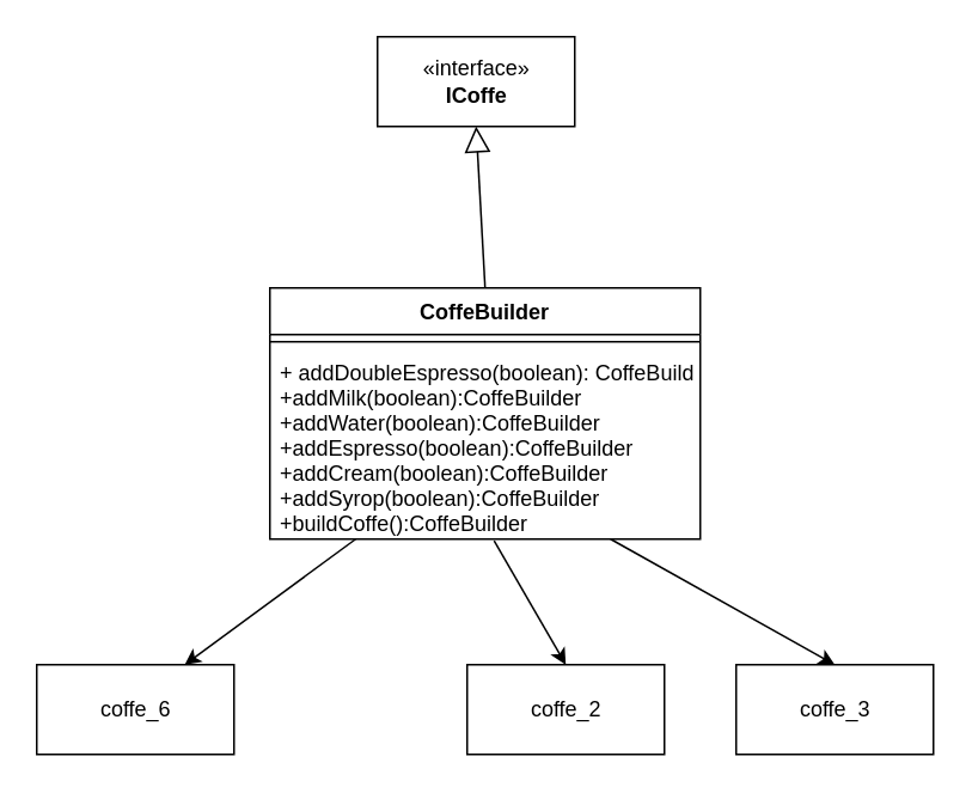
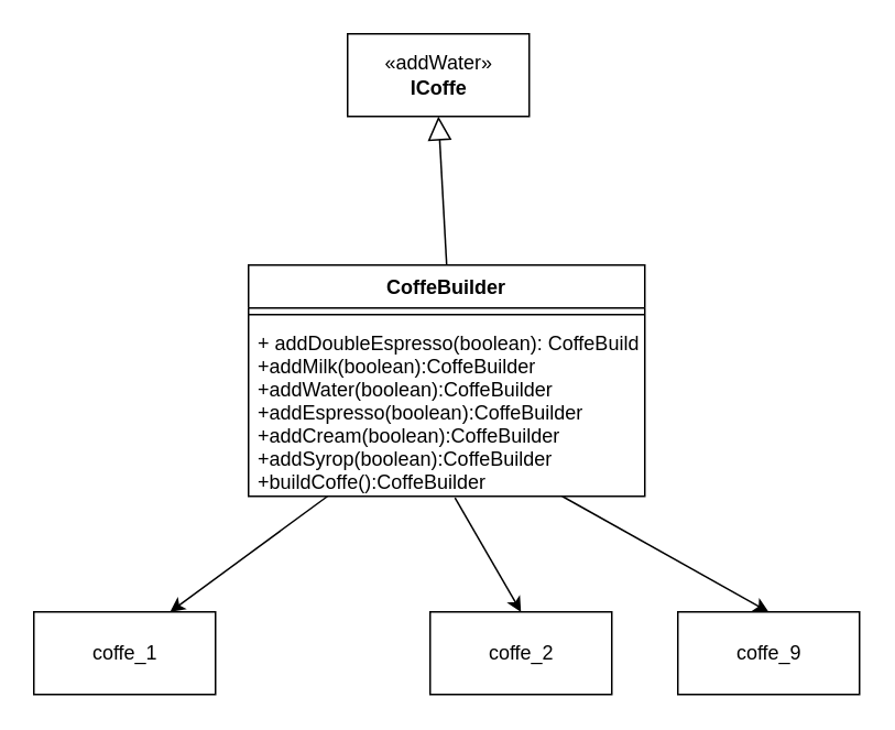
- <mxCell id="2" value="«interface»&lt;br&gt;&lt;b&gt;ICoffe&lt;br&gt;&lt;/b&gt;" style="html=1;" vertex="1" parent="1"><mxGeometry x="210" y="20" width="110" height="50" as="geometry" /></mxCell>
+ <mxCell id="2" value="«addWater»&lt;br&gt;&lt;b&gt;ICoffe&lt;br&gt;&lt;/b&gt;" style="html=1;" vertex="1" parent="1"><mxGeometry x="210" y="20" width="110" height="50" as="geometry" /></mxCell>
- <mxCell id="7" value="coffe_6" style="html=1;" vertex="1" parent="1"><mxGeometry x="20" y="370" width="110" height="50" as="geometry" /></mxCell>
+ <mxCell id="7" value="coffe_1" style="html=1;" vertex="1" parent="1"><mxGeometry x="20" y="370" width="110" height="50" as="geometry" /></mxCell>
- <mxCell id="8" value="coffe_3" style="html=1;" vertex="1" parent="1"><mxGeometry x="410" y="370" width="110" height="50" as="geometry" /></mxCell>
+ <mxCell id="8" value="coffe_9" style="html=1;" vertex="1" parent="1"><mxGeometry x="410" y="370" width="110" height="50" as="geometry" /></mxCell>
